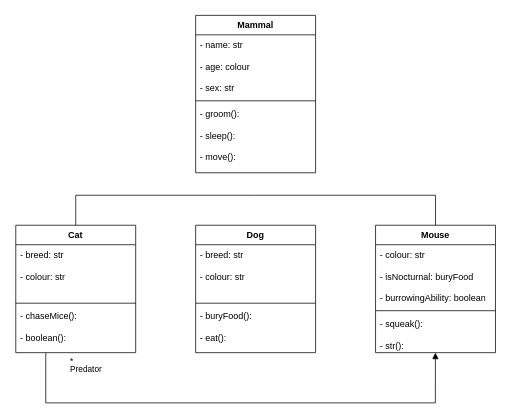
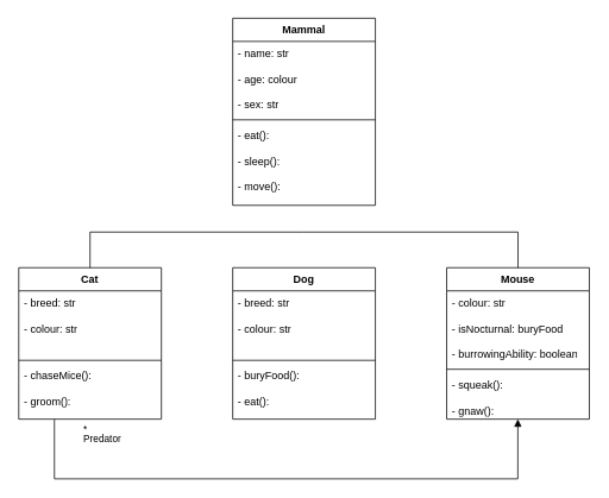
- <mxCell id="5" value="&lt;div&gt;- groom():&lt;/div&gt;&lt;div&gt;&lt;br&gt;&lt;/div&gt;&lt;div&gt;- sleep():&lt;/div&gt;&lt;div&gt;&lt;br&gt;&lt;/div&gt;&lt;div&gt;- move():&lt;br&gt;&lt;/div&gt;" style="text;strokeColor=none;fillColor=none;align=left;verticalAlign=top;spacingLeft=4;spacingRight=4;overflow=hidden;rotatable=0;points=[[0,0.5],[1,0.5]];portConstraint=eastwest;whiteSpace=wrap;html=1;" vertex="1" parent="2"><mxGeometry y="118" width="160" height="92" as="geometry" /></mxCell>
+ <mxCell id="5" value="&lt;div&gt;- eat():&lt;/div&gt;&lt;div&gt;&lt;br&gt;&lt;/div&gt;&lt;div&gt;- sleep():&lt;/div&gt;&lt;div&gt;&lt;br&gt;&lt;/div&gt;&lt;div&gt;- move():&lt;br&gt;&lt;/div&gt;" style="text;strokeColor=none;fillColor=none;align=left;verticalAlign=top;spacingLeft=4;spacingRight=4;overflow=hidden;rotatable=0;points=[[0,0.5],[1,0.5]];portConstraint=eastwest;whiteSpace=wrap;html=1;" vertex="1" parent="2"><mxGeometry y="118" width="160" height="92" as="geometry" /></mxCell>
- <mxCell id="9" value="&lt;div&gt;- chaseMice():&lt;/div&gt;&lt;div&gt;&lt;br&gt;&lt;/div&gt;&lt;div&gt;- boolean():&lt;br&gt;&lt;/div&gt;" style="text;strokeColor=none;fillColor=none;align=left;verticalAlign=top;spacingLeft=4;spacingRight=4;overflow=hidden;rotatable=0;points=[[0,0.5],[1,0.5]];portConstraint=eastwest;whiteSpace=wrap;html=1;" vertex="1" parent="6"><mxGeometry y="108" width="160" height="62" as="geometry" /></mxCell>
+ <mxCell id="9" value="&lt;div&gt;- chaseMice():&lt;/div&gt;&lt;div&gt;&lt;br&gt;&lt;/div&gt;&lt;div&gt;- groom():&lt;br&gt;&lt;/div&gt;" style="text;strokeColor=none;fillColor=none;align=left;verticalAlign=top;spacingLeft=4;spacingRight=4;overflow=hidden;rotatable=0;points=[[0,0.5],[1,0.5]];portConstraint=eastwest;whiteSpace=wrap;html=1;" vertex="1" parent="6"><mxGeometry y="108" width="160" height="62" as="geometry" /></mxCell>
- <mxCell id="17" value="&lt;div&gt;- squeak():&lt;/div&gt;&lt;div&gt;&lt;br&gt;&lt;/div&gt;&lt;div&gt;- str():&lt;br&gt;&lt;/div&gt;" style="text;strokeColor=none;fillColor=none;align=left;verticalAlign=top;spacingLeft=4;spacingRight=4;overflow=hidden;rotatable=0;points=[[0,0.5],[1,0.5]];portConstraint=eastwest;whiteSpace=wrap;html=1;" vertex="1" parent="14"><mxGeometry y="118" width="160" height="52" as="geometry" /></mxCell>
+ <mxCell id="17" value="&lt;div&gt;- squeak():&lt;/div&gt;&lt;div&gt;&lt;br&gt;&lt;/div&gt;&lt;div&gt;- gnaw():&lt;br&gt;&lt;/div&gt;" style="text;strokeColor=none;fillColor=none;align=left;verticalAlign=top;spacingLeft=4;spacingRight=4;overflow=hidden;rotatable=0;points=[[0,0.5],[1,0.5]];portConstraint=eastwest;whiteSpace=wrap;html=1;" vertex="1" parent="14"><mxGeometry y="118" width="160" height="52" as="geometry" /></mxCell>
